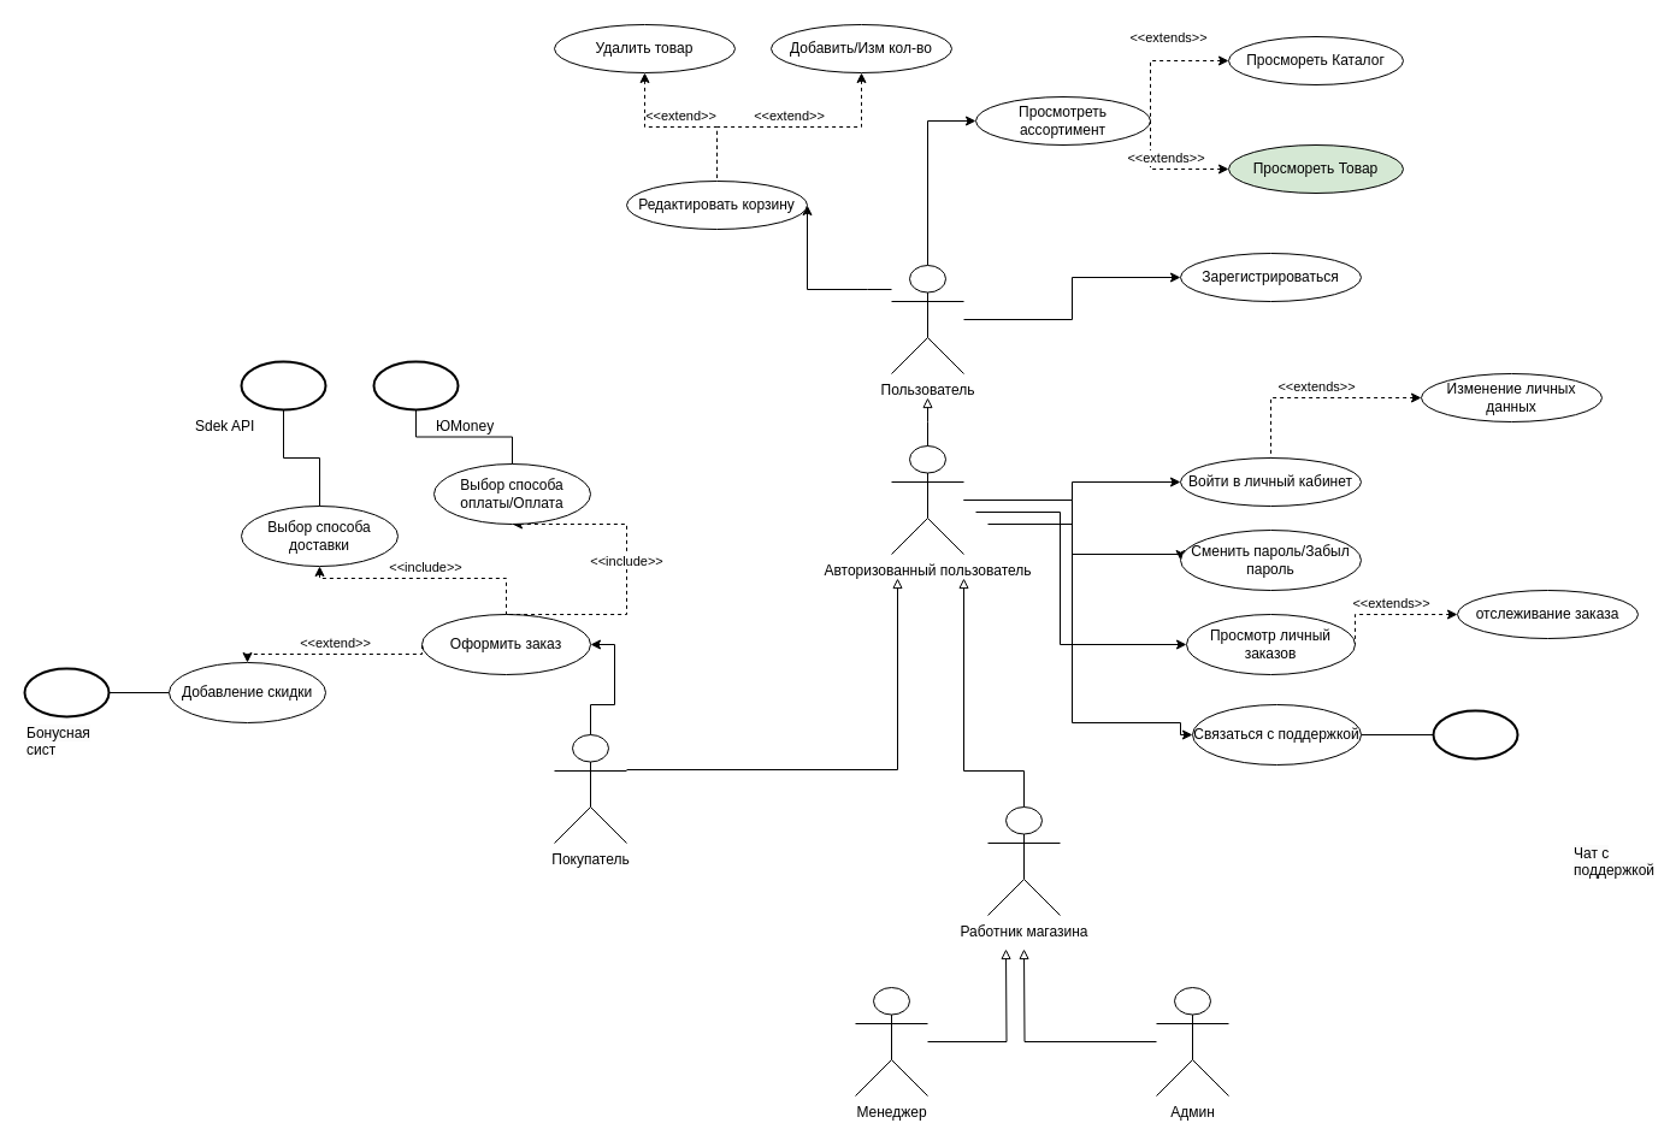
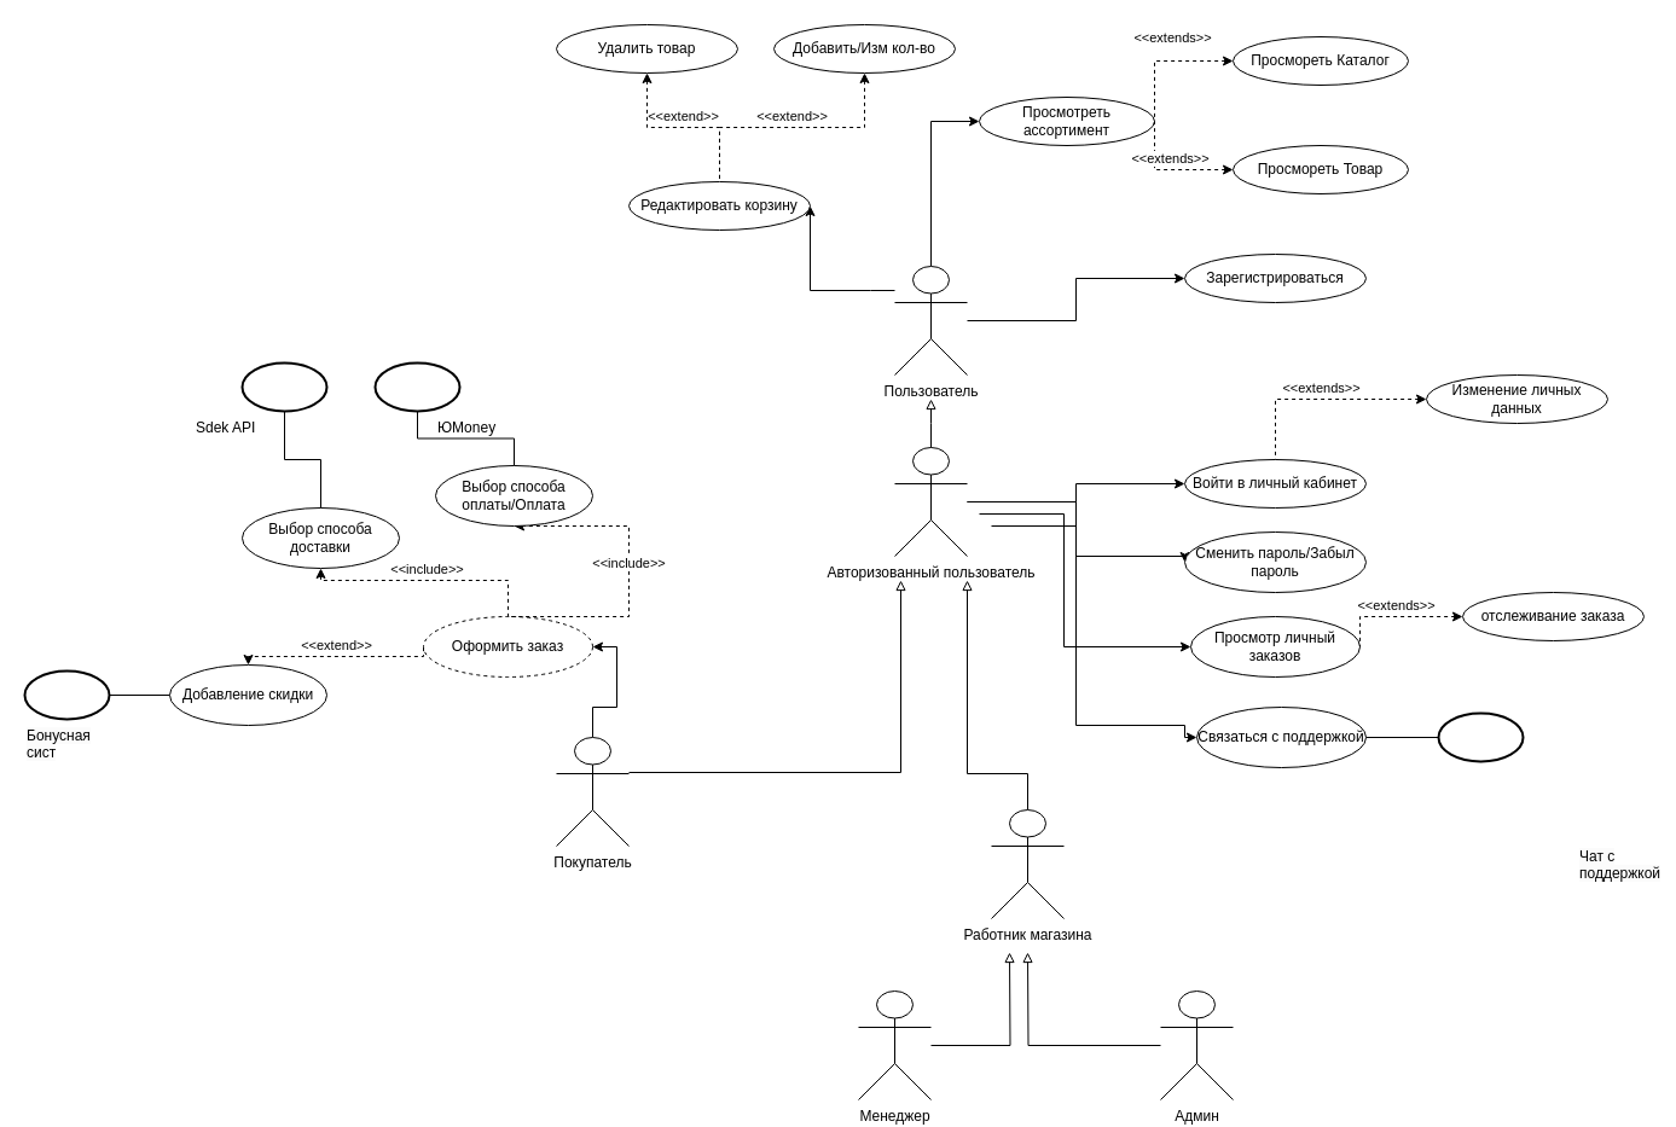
- <mxCell id="29" value="Просмореть Товар" style="ellipse;whiteSpace=wrap;html=1;fillColor=#d5e8d4;" vertex="1" parent="1"><mxGeometry x="1020" y="120" width="145" height="40" as="geometry" /></mxCell>
+ <mxCell id="29" value="Просмореть Товар" style="ellipse;whiteSpace=wrap;html=1;" vertex="1" parent="1"><mxGeometry x="1020" y="120" width="145" height="40" as="geometry" /></mxCell>
- <mxCell id="16" value="Оформить заказ" style="ellipse;whiteSpace=wrap;html=1;" vertex="1" parent="1"><mxGeometry x="350" y="510" width="140" height="50" as="geometry" /></mxCell>
+ <mxCell id="16" value="Оформить заказ" style="ellipse;whiteSpace=wrap;html=1;dashed=1;" vertex="1" parent="1"><mxGeometry x="350" y="510" width="140" height="50" as="geometry" /></mxCell>
